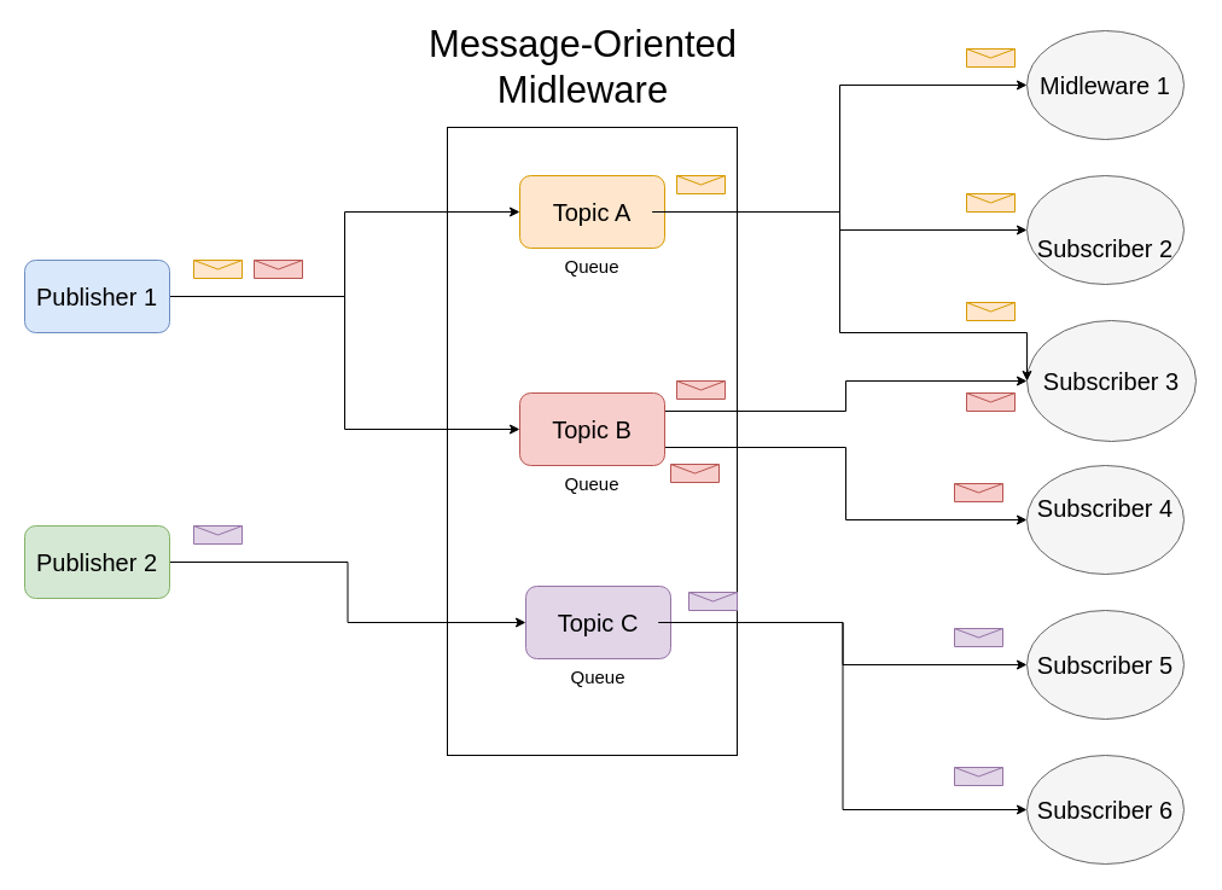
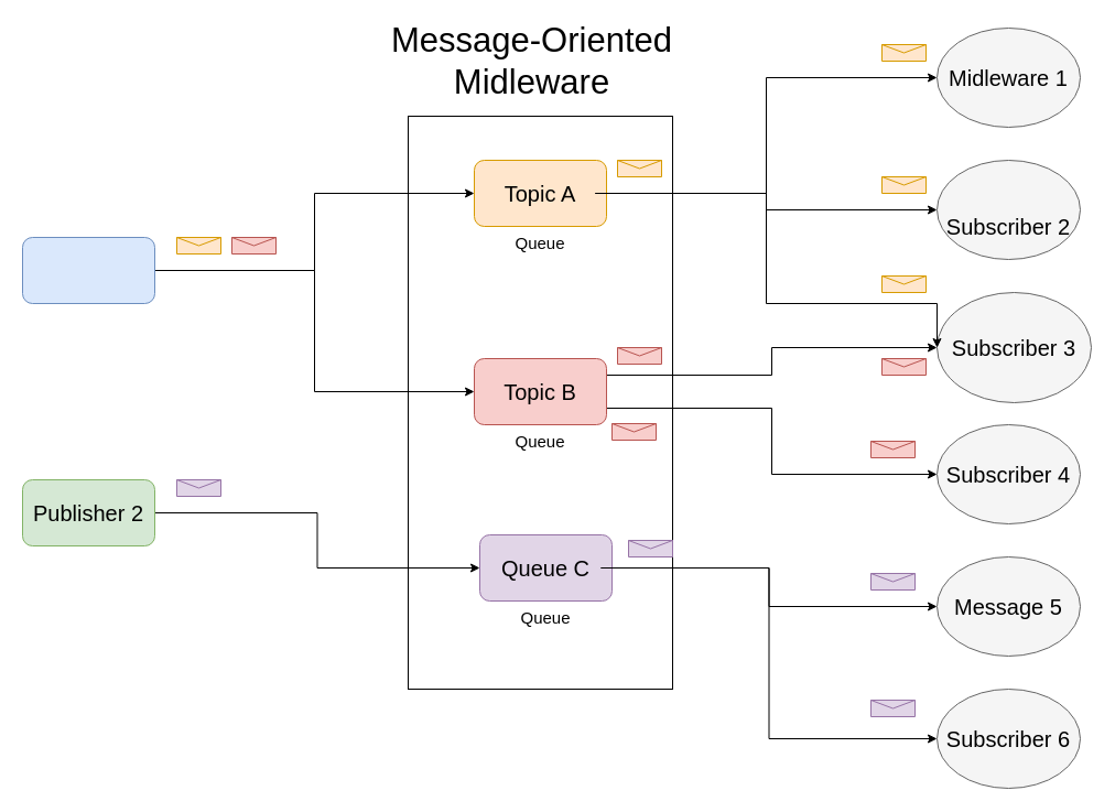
- <mxCell id="27" value="&lt;font style=&quot;font-size: 20px&quot;&gt;Publisher 1&lt;/font&gt;" style="text;html=1;strokeColor=none;fillColor=none;align=center;verticalAlign=middle;whiteSpace=wrap;rounded=0;" parent="1" vertex="1"><mxGeometry x="20" y="230" width="120" height="30" as="geometry" /></mxCell>
- <mxCell id="32" value="&lt;font style=&quot;font-size: 20px&quot;&gt;Subscriber 4&lt;/font&gt;" style="text;html=1;strokeColor=none;fillColor=none;align=center;verticalAlign=middle;whiteSpace=wrap;rounded=0;" parent="1" vertex="1"><mxGeometry x="855" y="405" width="120" height="30" as="geometry" /></mxCell>
+ <mxCell id="32" value="&lt;font style=&quot;font-size: 20px&quot;&gt;Subscriber 4&lt;/font&gt;" style="text;html=1;strokeColor=none;fillColor=none;align=center;verticalAlign=middle;whiteSpace=wrap;rounded=0;" parent="1" vertex="1"><mxGeometry x="855" y="415" width="120" height="30" as="geometry" /></mxCell>
- <mxCell id="26" value="&lt;font style=&quot;font-size: 20px&quot;&gt;Topic C&lt;/font&gt;" style="text;html=1;strokeColor=none;fillColor=none;align=center;verticalAlign=middle;whiteSpace=wrap;rounded=0;" parent="1" vertex="1"><mxGeometry x="445" y="500" width="100" height="30" as="geometry" /></mxCell>
+ <mxCell id="26" value="&lt;font style=&quot;font-size: 20px&quot;&gt;Queue C&lt;/font&gt;" style="text;html=1;strokeColor=none;fillColor=none;align=center;verticalAlign=middle;whiteSpace=wrap;rounded=0;" parent="1" vertex="1"><mxGeometry x="445" y="500" width="100" height="30" as="geometry" /></mxCell>
- <mxCell id="33" value="&lt;font style=&quot;font-size: 20px&quot;&gt;Subscriber 5&lt;/font&gt;" style="text;html=1;strokeColor=none;fillColor=none;align=center;verticalAlign=middle;whiteSpace=wrap;rounded=0;" parent="1" vertex="1"><mxGeometry x="855" y="535" width="120" height="30" as="geometry" /></mxCell>
+ <mxCell id="33" value="&lt;font style=&quot;font-size: 20px&quot;&gt;Message 5&lt;/font&gt;" style="text;html=1;strokeColor=none;fillColor=none;align=center;verticalAlign=middle;whiteSpace=wrap;rounded=0;" parent="1" vertex="1"><mxGeometry x="855" y="535" width="120" height="30" as="geometry" /></mxCell>
